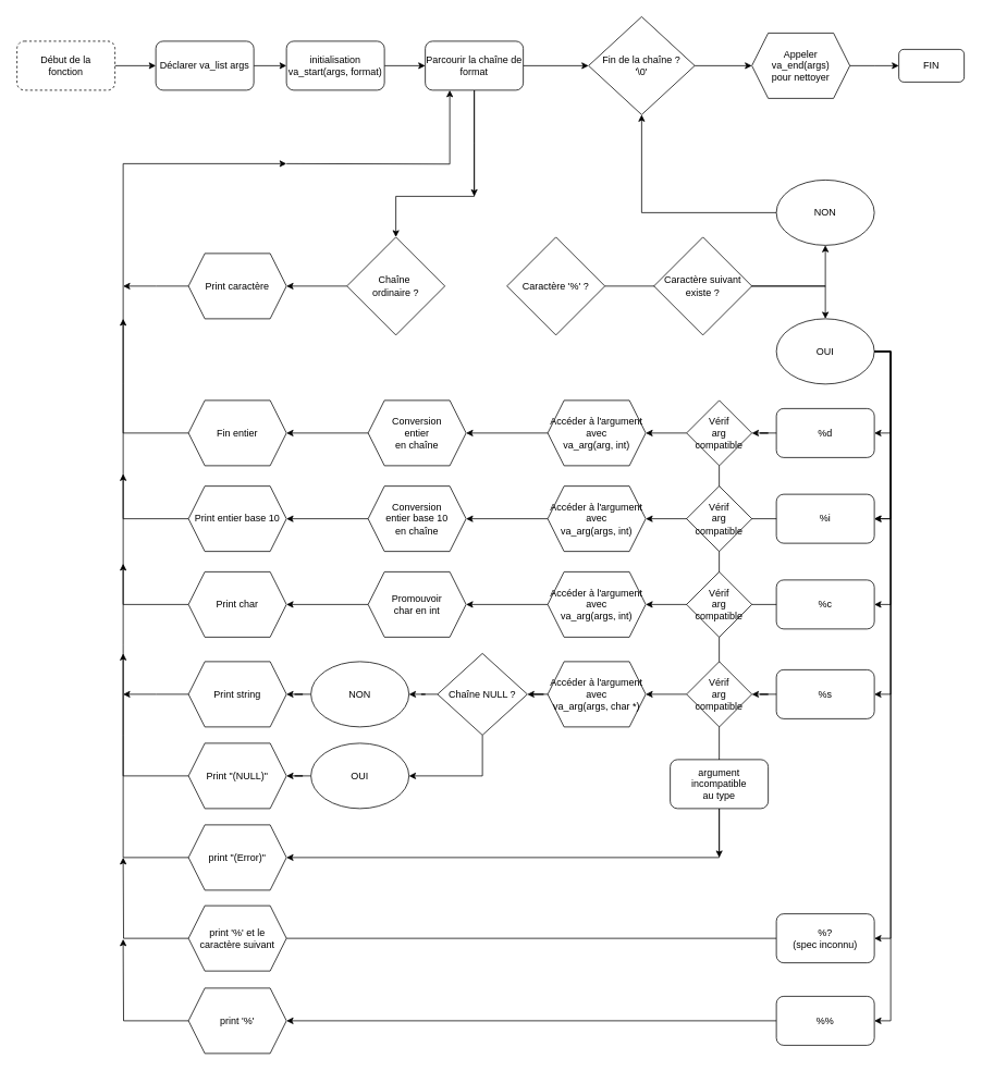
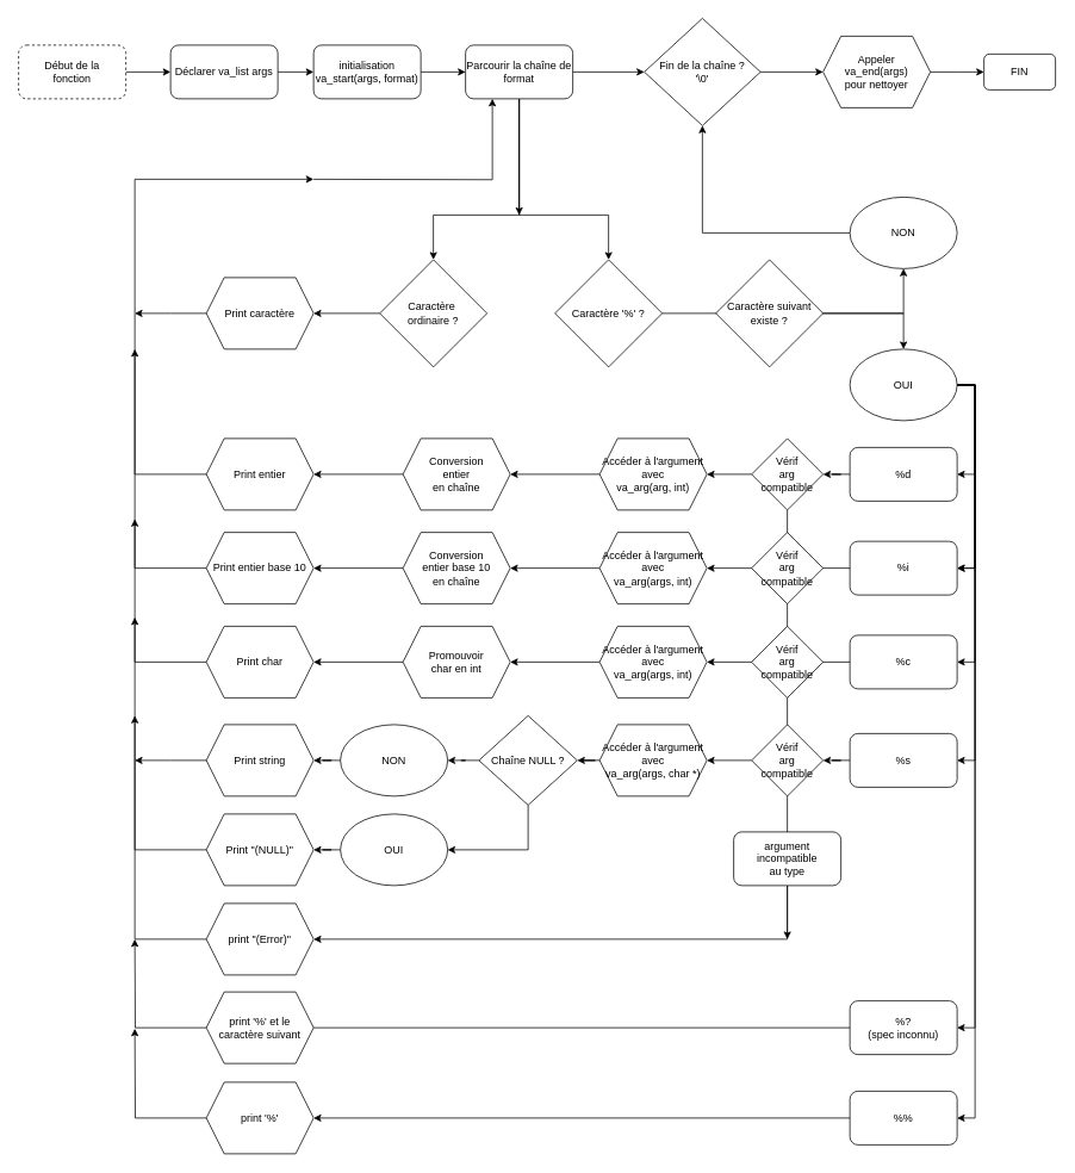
+ <mxCell id="6" style="edgeStyle=orthogonalEdgeStyle;rounded=0;orthogonalLoop=1;jettySize=auto;html=1;entryX=0.5;entryY=0;entryDx=0;entryDy=0;exitX=0.5;exitY=1;exitDx=0;exitDy=0;" parent="1" source="8" target="10" edge="1"><mxGeometry relative="1" as="geometry"><Array as="points"><mxPoint x="580" y="240" /><mxPoint x="680" y="240" /></Array></mxGeometry></mxCell>
- <mxCell id="45" value="Chaîne&amp;nbsp;&lt;div&gt;ordinaire ?&lt;/div&gt;" style="rhombus;whiteSpace=wrap;html=1;" parent="1" vertex="1"><mxGeometry x="424" y="290" width="120" height="120" as="geometry" /></mxCell>
+ <mxCell id="45" value="Caractère&amp;nbsp;&lt;div&gt;ordinaire ?&lt;/div&gt;" style="rhombus;whiteSpace=wrap;html=1;" parent="1" vertex="1"><mxGeometry x="424" y="290" width="120" height="120" as="geometry" /></mxCell>
- <mxCell id="35" value="Fin entier" style="shape=hexagon;perimeter=hexagonPerimeter2;whiteSpace=wrap;html=1;fixedSize=1;" parent="1" vertex="1"><mxGeometry x="230" y="490" width="120" height="80" as="geometry" /></mxCell>
+ <mxCell id="35" value="Print entier" style="shape=hexagon;perimeter=hexagonPerimeter2;whiteSpace=wrap;html=1;fixedSize=1;" parent="1" vertex="1"><mxGeometry x="230" y="490" width="120" height="80" as="geometry" /></mxCell>
